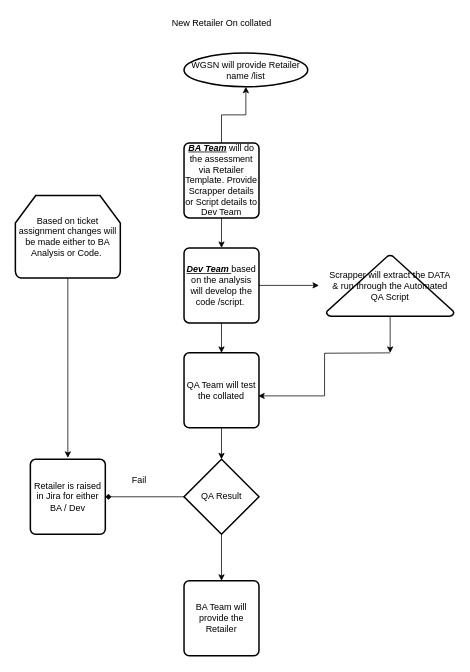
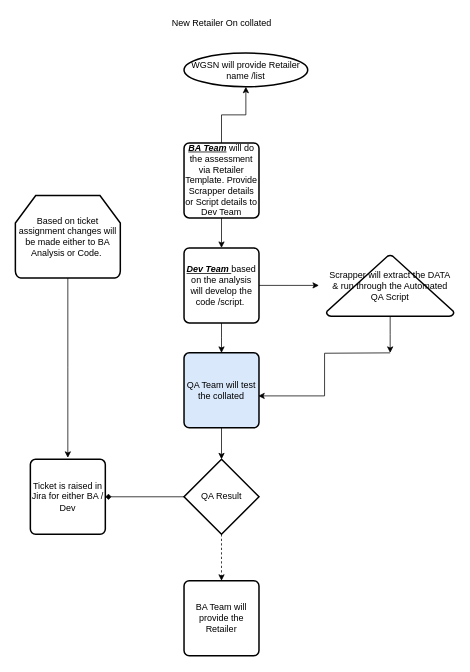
- <mxCell id="19" value="QA Team will test the collated" style="rounded=1;whiteSpace=wrap;html=1;absoluteArcSize=1;arcSize=14;strokeWidth=2;" parent="1" vertex="1"><mxGeometry x="245" y="470" width="100" height="100" as="geometry" /></mxCell>
+ <mxCell id="19" value="QA Team will test the collated" style="rounded=1;whiteSpace=wrap;html=1;absoluteArcSize=1;arcSize=14;strokeWidth=2;fillColor=#dae8fc;" parent="1" vertex="1"><mxGeometry x="245" y="470" width="100" height="100" as="geometry" /></mxCell>
- <mxCell id="14" value="Fail" style="text;html=1;align=center;verticalAlign=middle;resizable=0;points=[];autosize=1;" parent="1" vertex="1"><mxGeometry x="170" y="630" width="30" height="20" as="geometry" /></mxCell>
- <mxCell id="21" value="Retailer is raised in Jira for either BA / Dev" style="rounded=1;whiteSpace=wrap;html=1;absoluteArcSize=1;arcSize=14;strokeWidth=2;" parent="1" vertex="1"><mxGeometry x="40" y="612" width="100" height="100" as="geometry" /></mxCell>
+ <mxCell id="21" value="Ticket is raised in Jira for either BA / Dev" style="rounded=1;whiteSpace=wrap;html=1;absoluteArcSize=1;arcSize=14;strokeWidth=2;" parent="1" vertex="1"><mxGeometry x="40" y="612" width="100" height="100" as="geometry" /></mxCell>
- <mxCell id="11" value="" style="edgeStyle=orthogonalEdgeStyle;rounded=0;orthogonalLoop=1;jettySize=auto;html=1;" parent="1" source="13" target="20" edge="1"><mxGeometry relative="1" as="geometry" /></mxCell>
+ <mxCell id="11" value="" style="edgeStyle=orthogonalEdgeStyle;rounded=0;orthogonalLoop=1;jettySize=auto;html=1;dashed=1;" parent="1" source="13" target="20" edge="1"><mxGeometry relative="1" as="geometry" /></mxCell>
